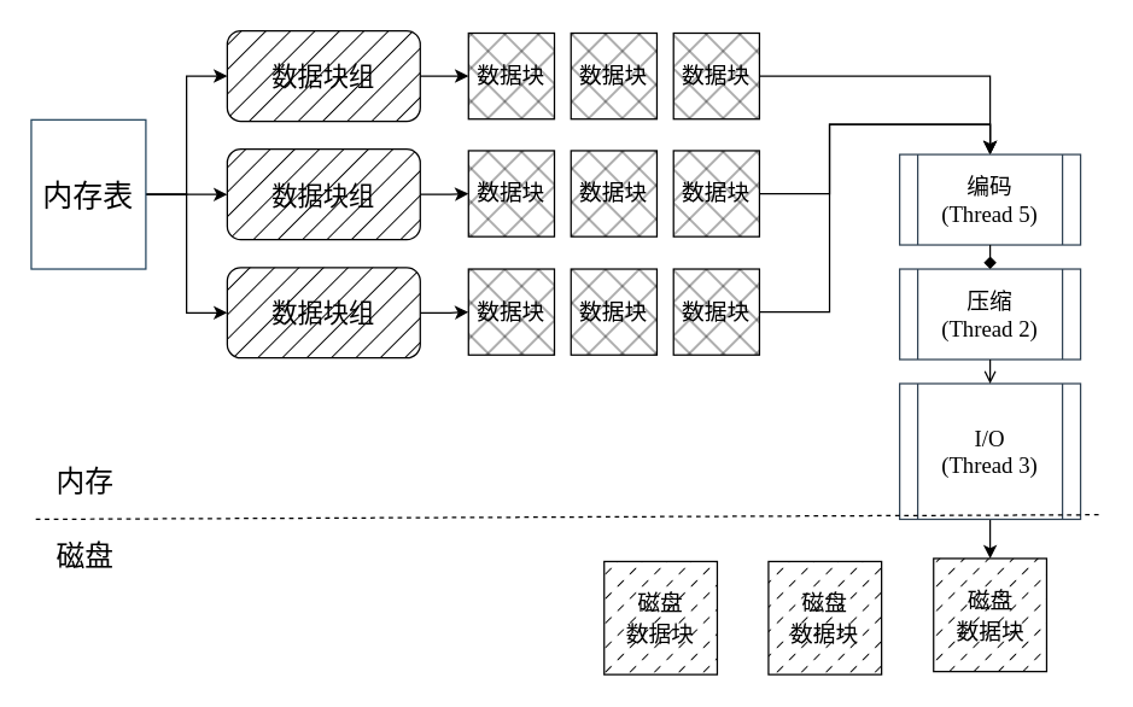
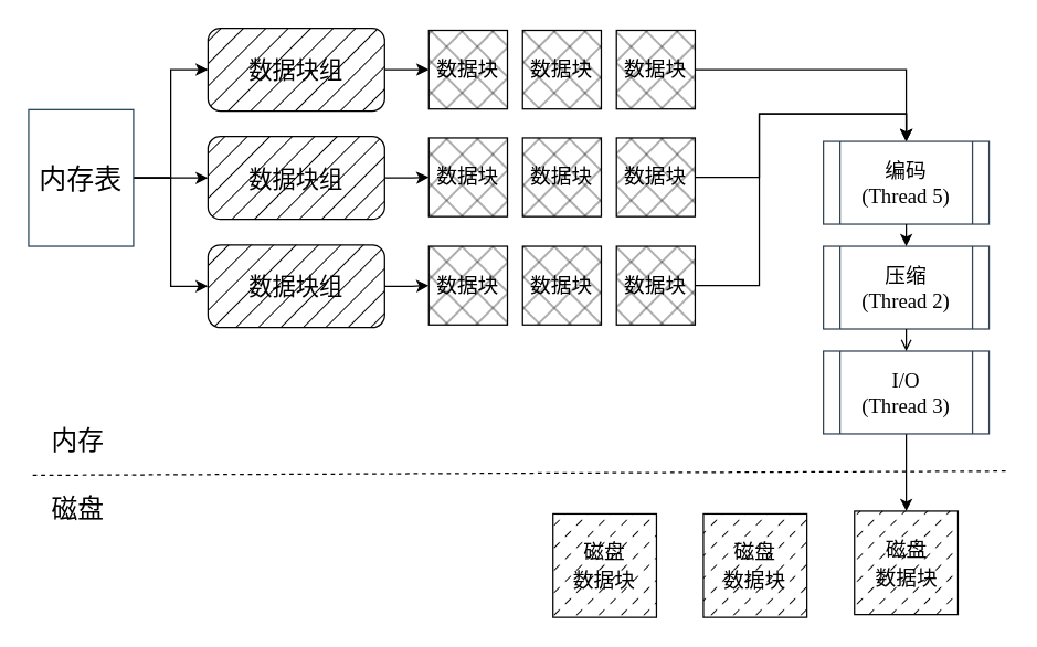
- <mxCell id="29" value="" style="endArrow=diamond;html=1;rounded=0;fontSize=15;entryX=0.5;entryY=0;entryDx=0;entryDy=0;exitX=0.5;exitY=1;exitDx=0;exitDy=0;fontFamily=Times New Roman;" parent="1" source="24" target="25" edge="1"><mxGeometry width="50" height="50" relative="1" as="geometry"><mxPoint x="439" y="283" as="sourcePoint" /><mxPoint x="489" y="233" as="targetPoint" /></mxGeometry></mxCell>
+ <mxCell id="29" value="" style="endArrow=classic;html=1;rounded=0;fontSize=15;entryX=0.5;entryY=0;entryDx=0;entryDy=0;exitX=0.5;exitY=1;exitDx=0;exitDy=0;fontFamily=Times New Roman;" parent="1" source="24" target="25" edge="1"><mxGeometry width="50" height="50" relative="1" as="geometry"><mxPoint x="439" y="283" as="sourcePoint" /><mxPoint x="489" y="233" as="targetPoint" /></mxGeometry></mxCell>
- <mxCell id="27" value="I/O&lt;br&gt;(Thread 3)" style="shape=process;whiteSpace=wrap;html=1;backgroundOutline=1;fontSize=15;fillColor=default;fontColor=#000000;strokeColor=#314354;fontFamily=Times New Roman;" parent="1" vertex="1"><mxGeometry x="596" y="254" width="120" height="90" as="geometry" /></mxCell>
+ <mxCell id="27" value="I/O&lt;br&gt;(Thread 3)" style="shape=process;whiteSpace=wrap;html=1;backgroundOutline=1;fontSize=15;fillColor=default;fontColor=#000000;strokeColor=#314354;fontFamily=Times New Roman;" parent="1" vertex="1"><mxGeometry x="596" y="254" width="120" height="60" as="geometry" /></mxCell>
